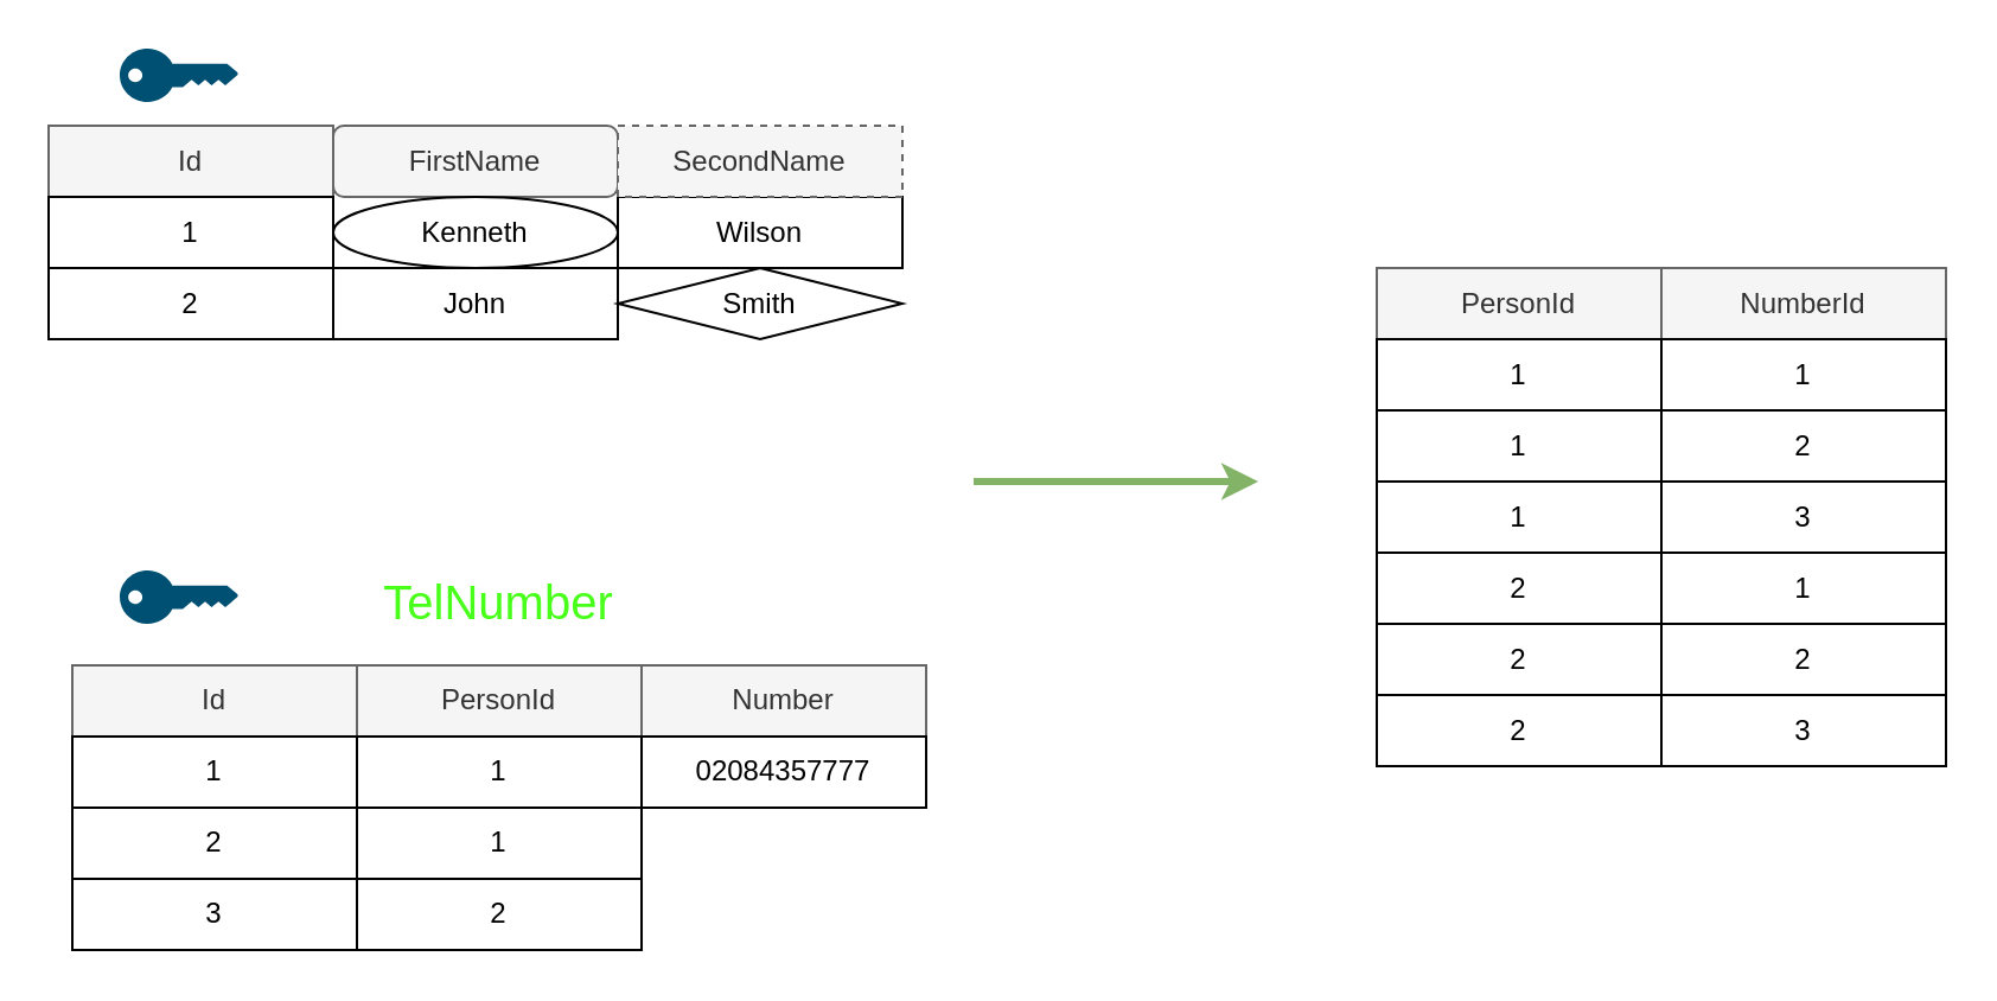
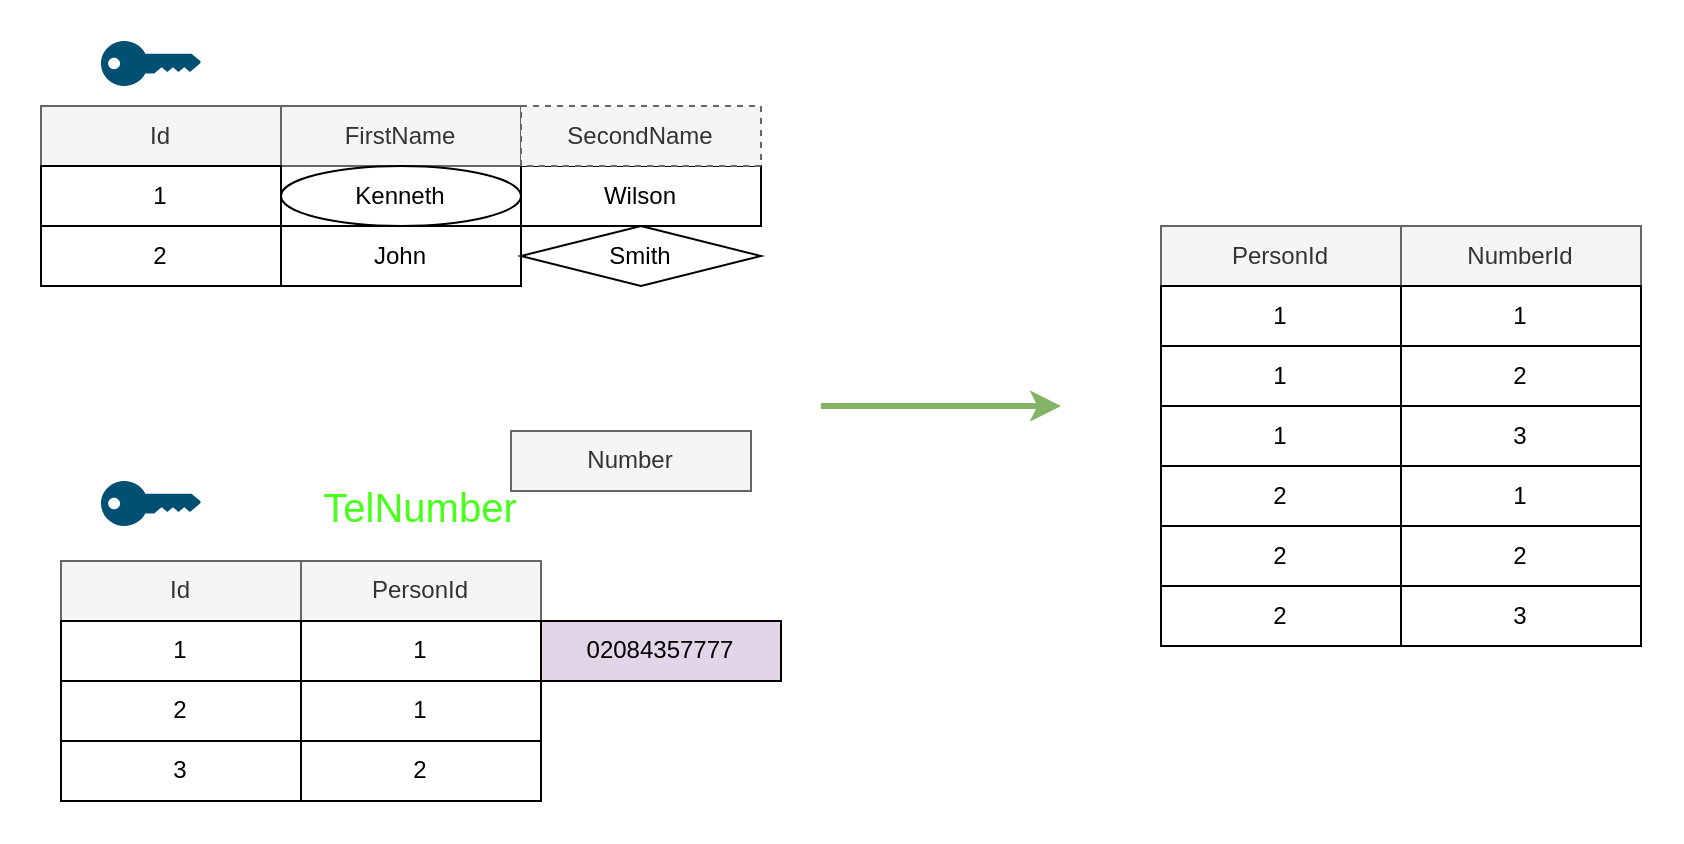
- <mxCell id="16" value="FirstName" style="whiteSpace=wrap;html=1;fillColor=#f5f5f5;strokeColor=#666666;fontColor=#333333;rounded=1;" vertex="1" parent="1"><mxGeometry x="140" y="52.5" width="120" height="30" as="geometry" /></mxCell>
+ <mxCell id="16" value="FirstName" style="rounded=0;whiteSpace=wrap;html=1;fillColor=#f5f5f5;strokeColor=#666666;fontColor=#333333;" vertex="1" parent="1"><mxGeometry x="140" y="52.5" width="120" height="30" as="geometry" /></mxCell>
- <mxCell id="3" value="Number" style="rounded=0;whiteSpace=wrap;html=1;fillColor=#f5f5f5;strokeColor=#666666;fontColor=#333333;" parent="1" vertex="1"><mxGeometry x="270" y="280" width="120" height="30" as="geometry" /></mxCell>
+ <mxCell id="3" value="Number" style="rounded=0;whiteSpace=wrap;html=1;fillColor=#f5f5f5;strokeColor=#666666;fontColor=#333333;" parent="1" vertex="1"><mxGeometry x="255" y="215" width="120" height="30" as="geometry" /></mxCell>
- <mxCell id="5" value="02084357777" style="rounded=0;whiteSpace=wrap;html=1;" parent="1" vertex="1"><mxGeometry x="270" y="310" width="120" height="30" as="geometry" /></mxCell>
+ <mxCell id="5" value="02084357777" style="rounded=0;whiteSpace=wrap;html=1;fillColor=#e1d5e7;" parent="1" vertex="1"><mxGeometry x="270" y="310" width="120" height="30" as="geometry" /></mxCell>
